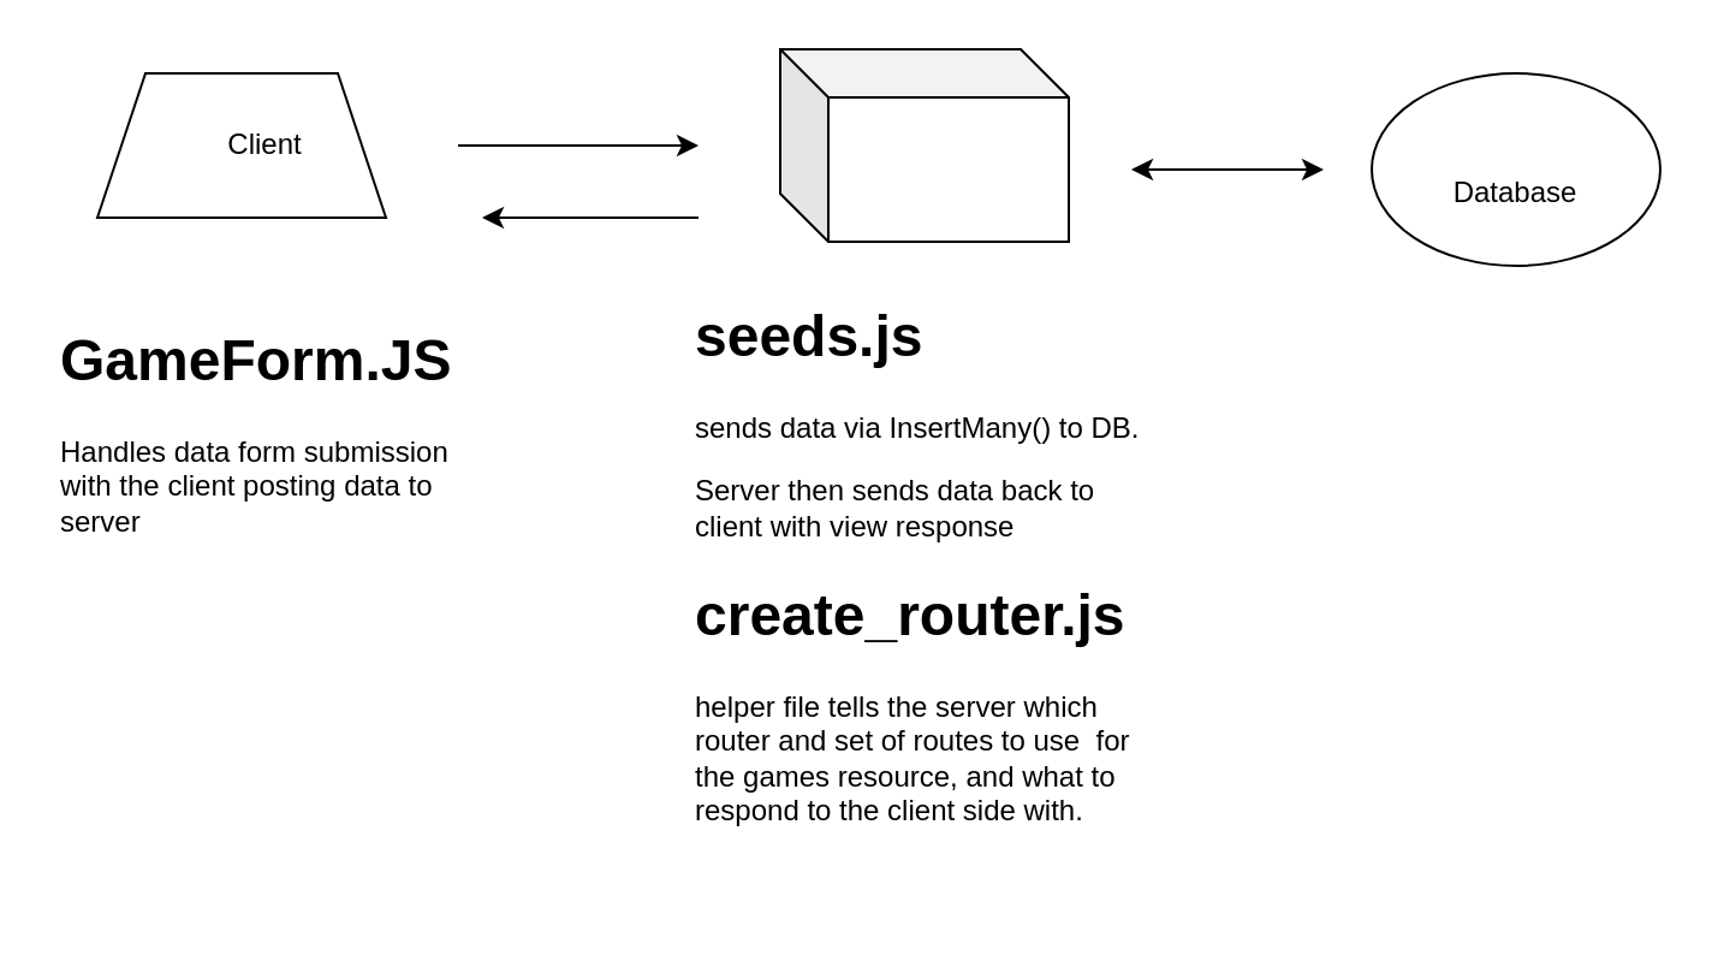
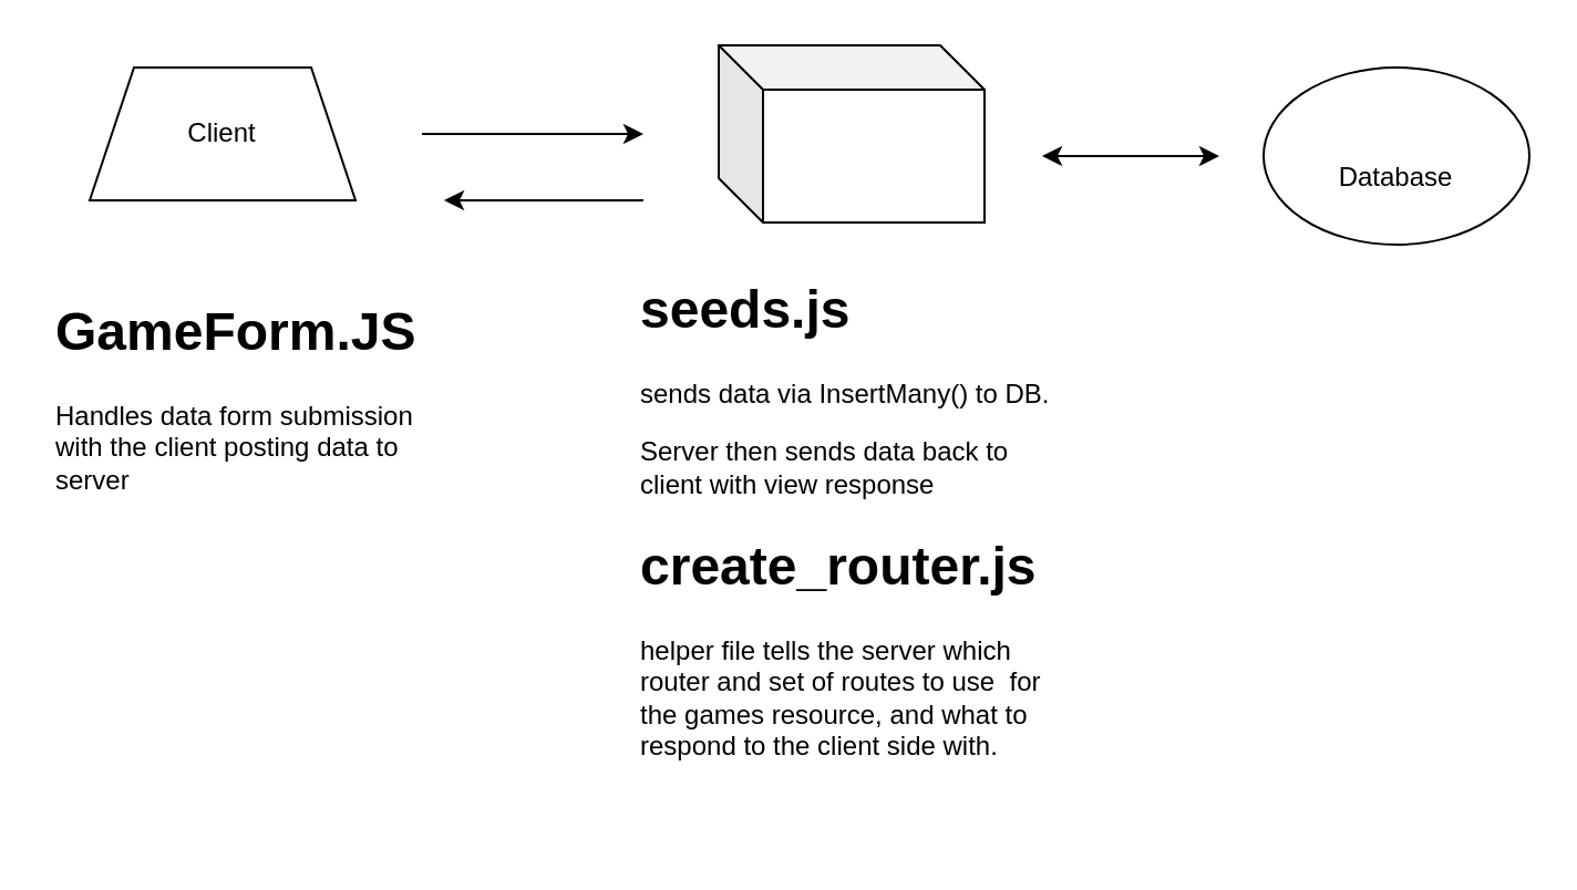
- <mxCell id="9" value="Client" style="text;html=1;strokeColor=none;fillColor=none;align=center;verticalAlign=middle;whiteSpace=wrap;rounded=0;" parent="1" vertex="1"><mxGeometry x="90" y="50" width="40" height="20" as="geometry" /></mxCell>
+ <mxCell id="9" value="Client" style="text;html=1;strokeColor=none;fillColor=none;align=center;verticalAlign=middle;whiteSpace=wrap;rounded=0;" parent="1" vertex="1"><mxGeometry x="80" y="50" width="40" height="20" as="geometry" /></mxCell>
